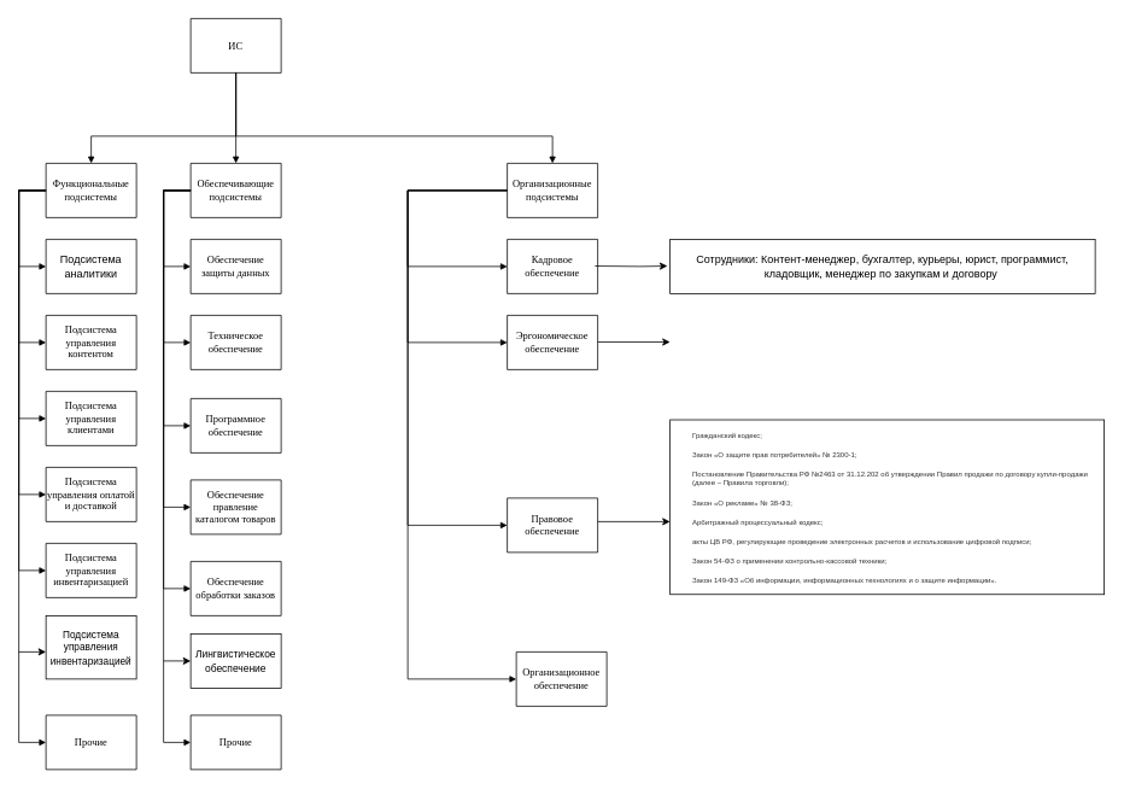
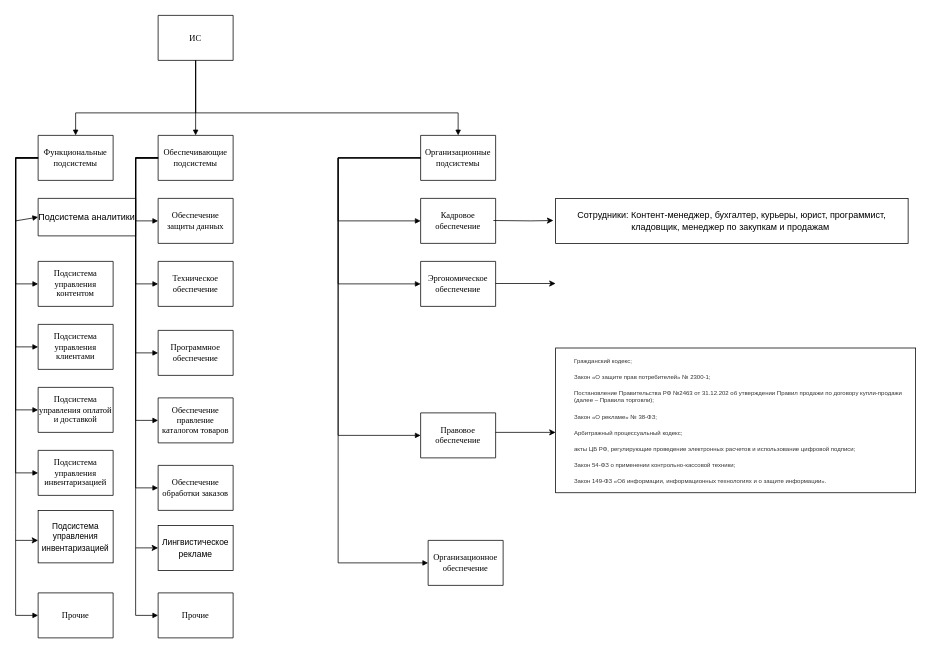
- <mxCell id="4" value="&lt;div style=&quot;&quot;&gt;Подсистема аналитики&lt;br&gt;&lt;/div&gt;" style="verticalAlign=middle;align=center;vsdxID=3;fillColor=#ffffff;gradientColor=none;shape=stencil(nZBLDoAgDERP0z3SIyjew0SURgSD+Lu9kMZoXLhwN9O+tukAlrNpJg1SzDH4QW/URgNYgZTkjA4UkwJUgGXng+6DX1zLfmoymdXo17xh5zmRJ6Q42BWCfc2oJfdAr+Yv+AP9Cb7OJ3H/2JG1HNGz/84klThPVCc=);strokeColor=#000000;spacingTop=-1;spacingBottom=-1;spacingLeft=-1;spacingRight=-1;points=[[0,0.5,0],[1,0.5,0],[0.5,1,0],[0.5,0,0]];labelBackgroundColor=none;rounded=0;html=1;whiteSpace=wrap;" parent="1" vertex="1"><mxGeometry x="50" y="264" width="100" height="60" as="geometry" /></mxCell>
+ <mxCell id="4" value="&lt;div style=&quot;&quot;&gt;Подсистема аналитики&lt;br&gt;&lt;/div&gt;" style="verticalAlign=middle;align=center;vsdxID=3;fillColor=#ffffff;gradientColor=none;shape=stencil(nZBLDoAgDERP0z3SIyjew0SURgSD+Lu9kMZoXLhwN9O+tukAlrNpJg1SzDH4QW/URgNYgZTkjA4UkwJUgGXng+6DX1zLfmoymdXo17xh5zmRJ6Q42BWCfc2oJfdAr+Yv+AP9Cb7OJ3H/2JG1HNGz/84klThPVCc=);strokeColor=#000000;spacingTop=-1;spacingBottom=-1;spacingLeft=-1;spacingRight=-1;points=[[0,0.5,0],[1,0.5,0],[0.5,1,0],[0.5,0,0]];labelBackgroundColor=none;rounded=0;html=1;whiteSpace=wrap;" parent="1" vertex="1"><mxGeometry x="50" y="264" width="130" height="50" as="geometry" /></mxCell>
- <mxCell id="49" value="Сотрудники: Контент-менеджер, бухгалтер, курьеры, юрист, программист, кладовщик, менеджер по закупкам и договору&amp;nbsp;" style="rounded=0;whiteSpace=wrap;html=1;" vertex="1" parent="1"><mxGeometry x="740" y="264" width="470" height="60" as="geometry" /></mxCell>
+ <mxCell id="49" value="Сотрудники: Контент-менеджер, бухгалтер, курьеры, юрист, программист, кладовщик, менеджер по закупкам и продажам&amp;nbsp;" style="rounded=0;whiteSpace=wrap;html=1;" vertex="1" parent="1"><mxGeometry x="740" y="264" width="470" height="60" as="geometry" /></mxCell>
- <mxCell id="44" value="&lt;font style=&quot;font-size: 11.29px;&quot;&gt;Лингвистическое обеспечение&lt;/font&gt;" style="rounded=0;whiteSpace=wrap;html=1;" parent="1" vertex="1"><mxGeometry x="210" y="700" width="100" height="60" as="geometry" /></mxCell>
+ <mxCell id="44" value="&lt;font style=&quot;font-size: 11.29px;&quot;&gt;Лингвистическое рекламе&lt;/font&gt;" style="rounded=0;whiteSpace=wrap;html=1;" parent="1" vertex="1"><mxGeometry x="210" y="700" width="100" height="60" as="geometry" /></mxCell>
